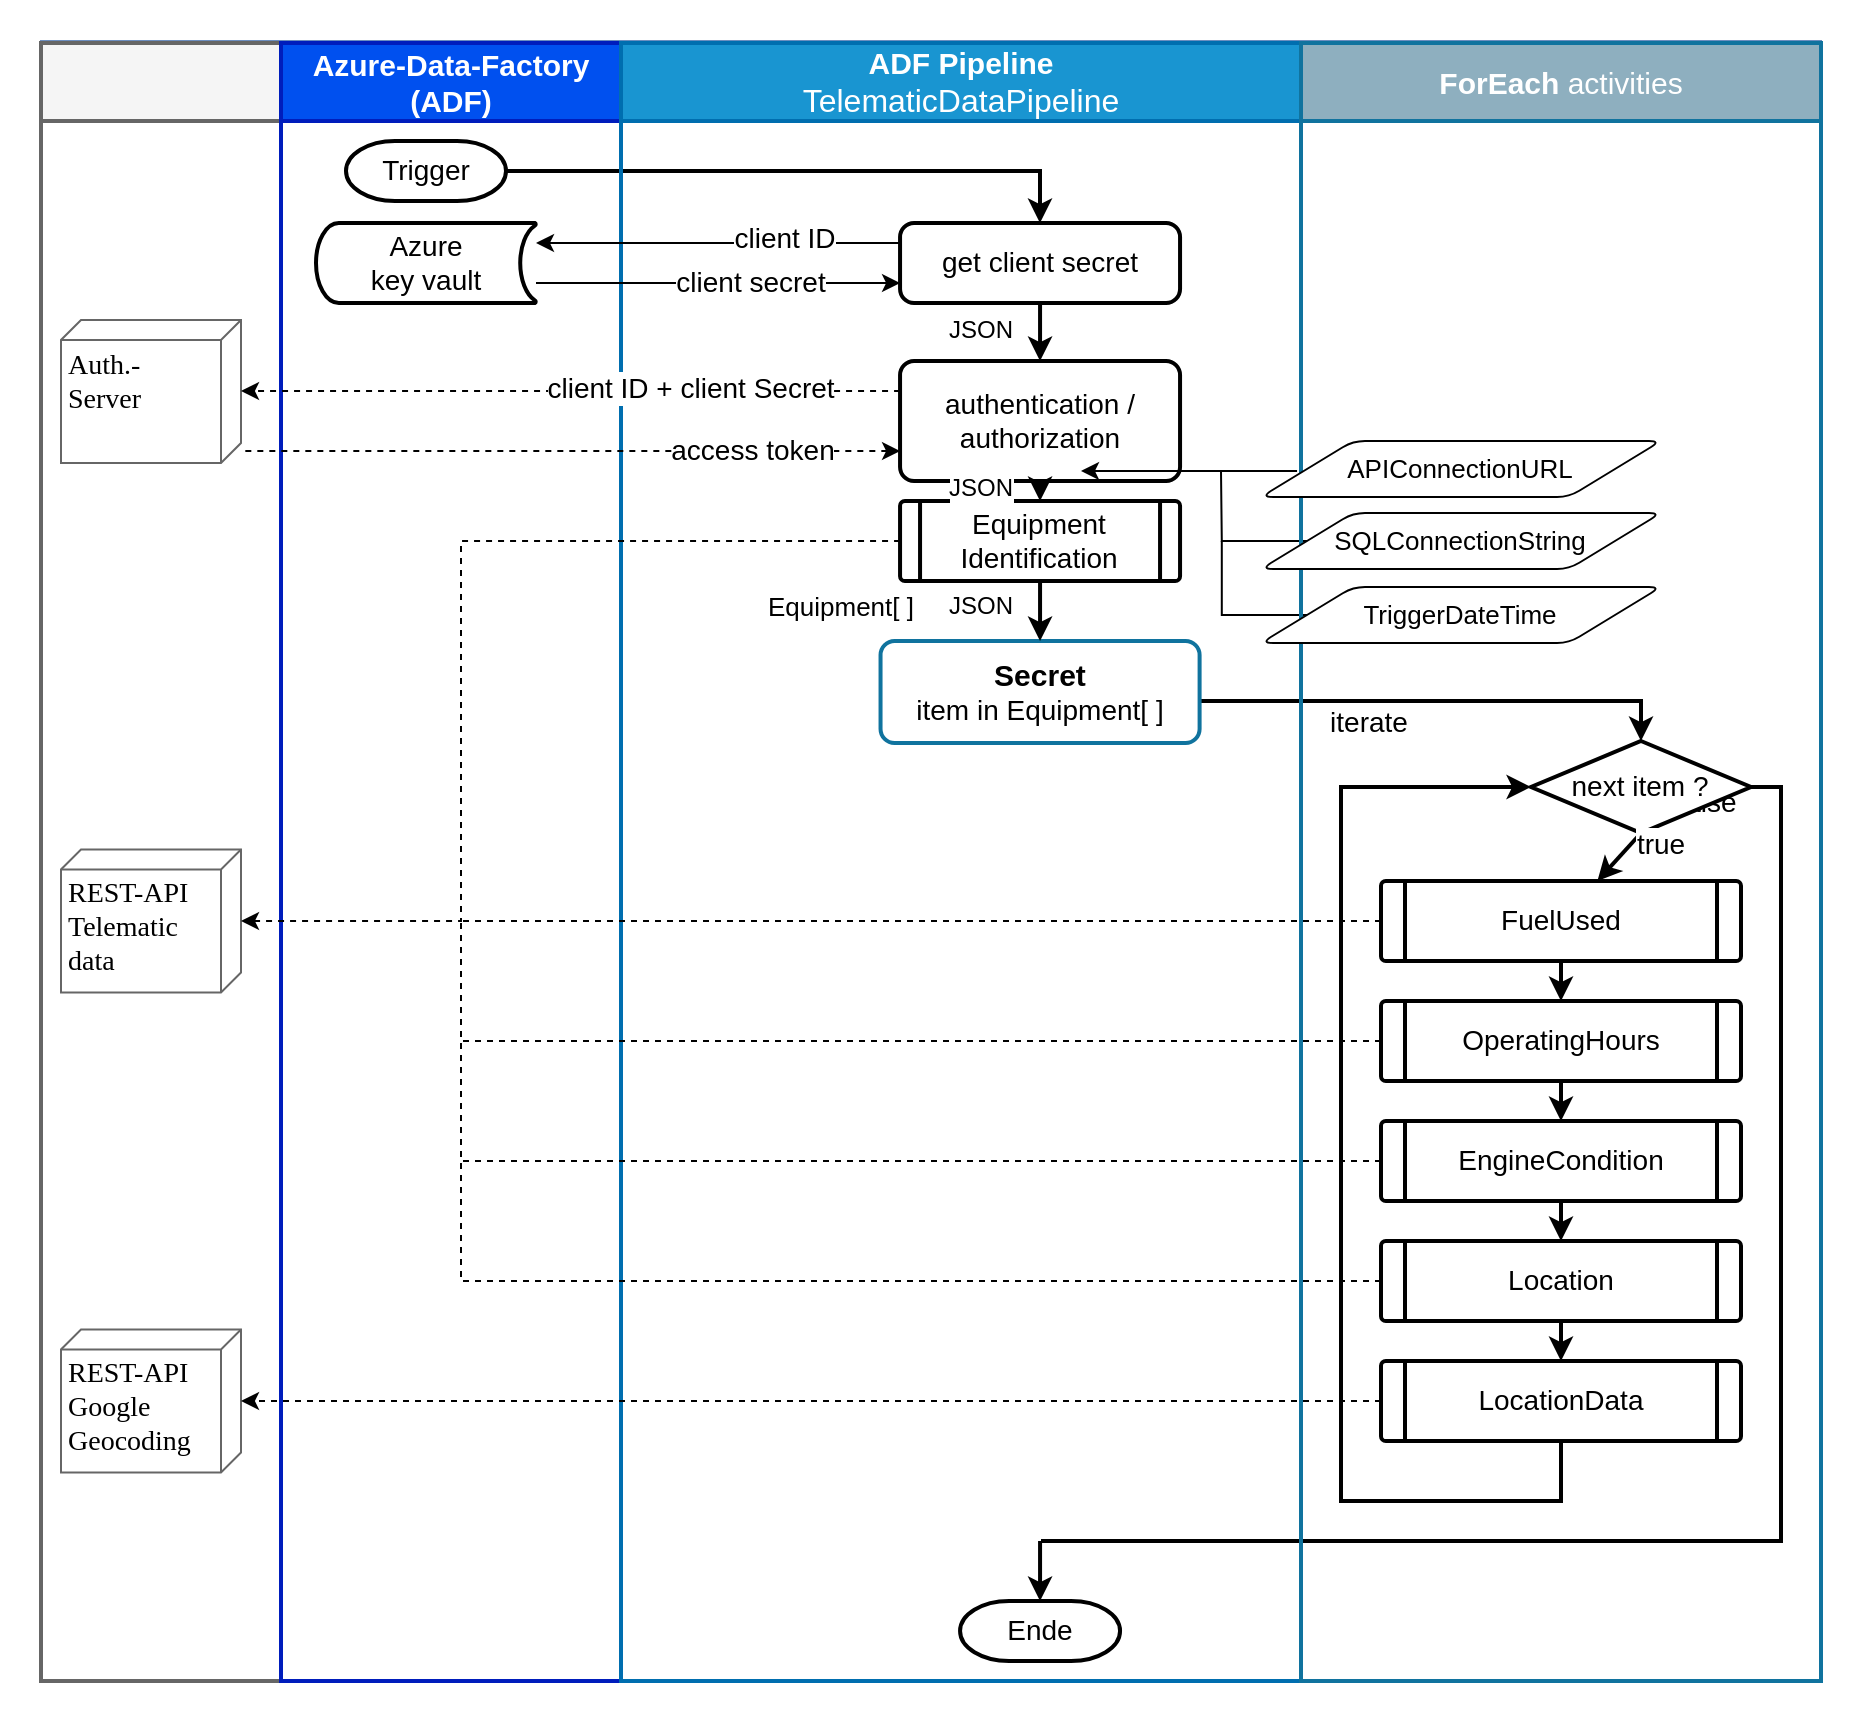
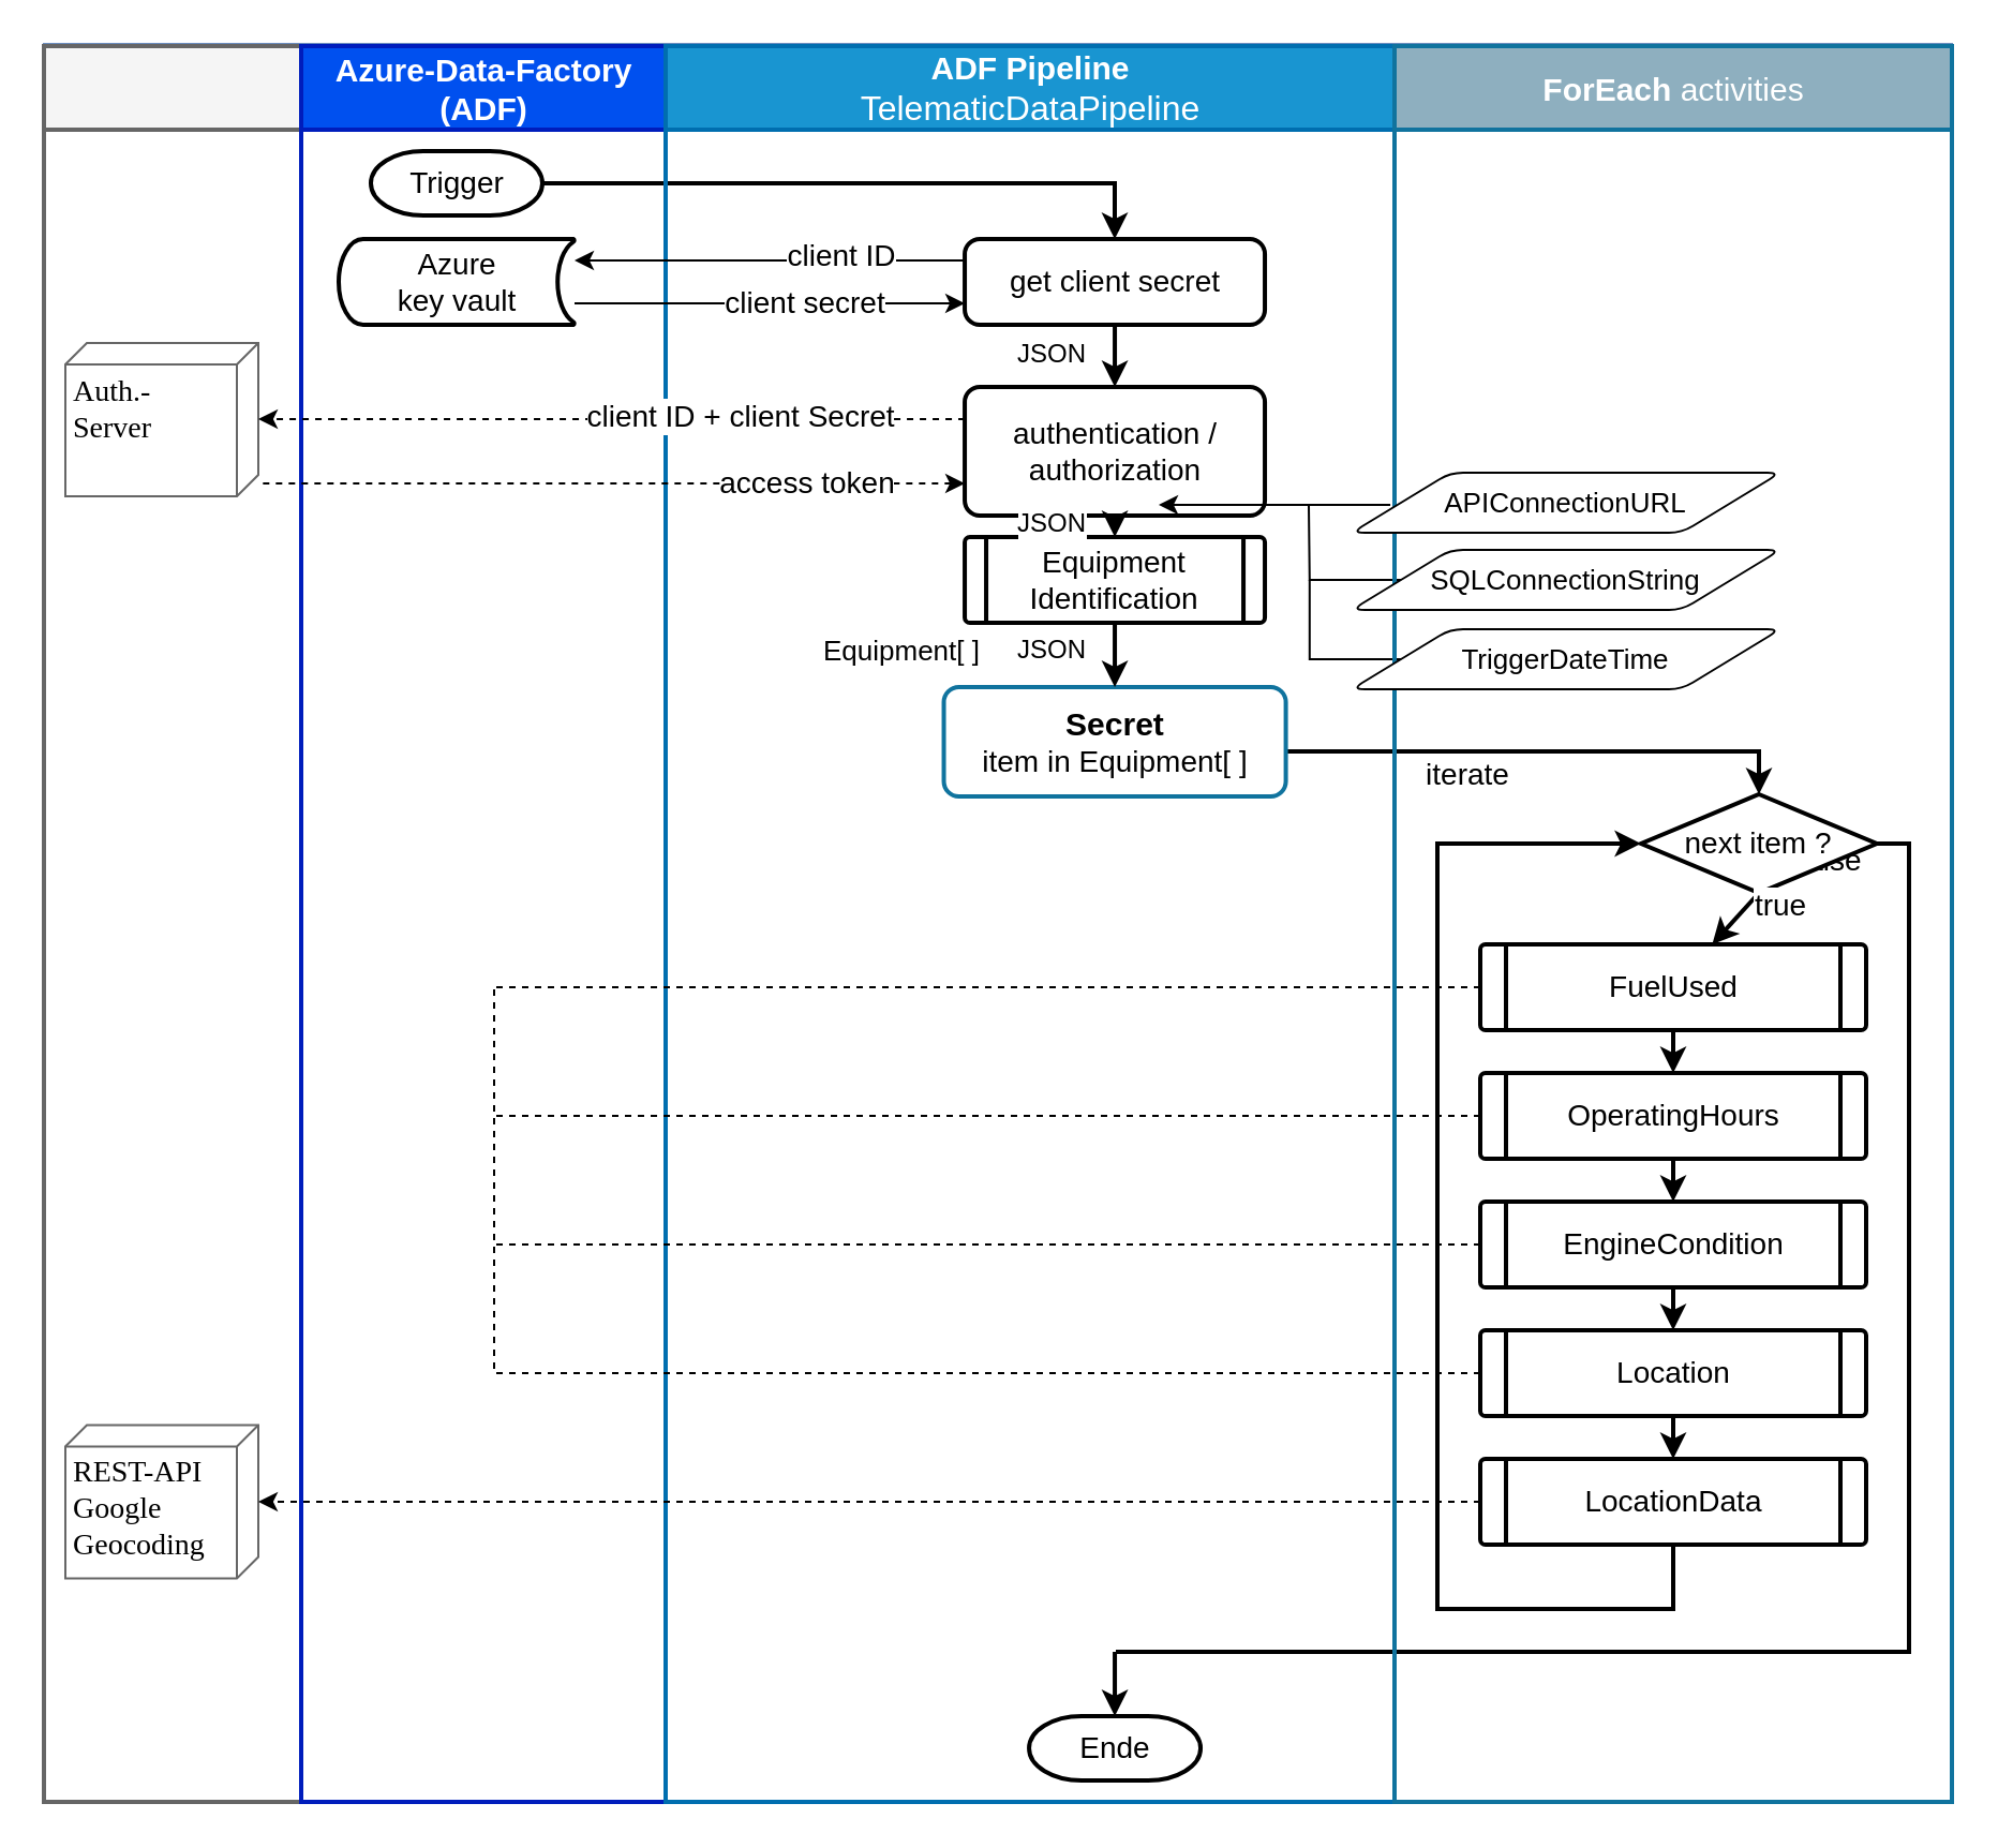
- <mxCell id="59" value="" style="endArrow=classic;html=1;rounded=0;edgeStyle=elbowEdgeStyle;dashed=1;" parent="2" source="17" target="5" edge="1"><mxGeometry width="50" height="50" relative="1" as="geometry"><mxPoint x="182.5" y="410" as="sourcePoint" /><mxPoint x="232.5" y="360" as="targetPoint" /><Array as="points"><mxPoint x="210" y="380" /></Array></mxGeometry></mxCell>
- <mxCell id="5" value="&lt;font style=&quot;font-size: 14px;&quot;&gt;REST-API&lt;/font&gt;&lt;br style=&quot;font-size: 14px;&quot;&gt;&lt;font style=&quot;font-size: 14px;&quot;&gt;Telematic&lt;br style=&quot;font-size: 14px;&quot;&gt;data&lt;/font&gt;" style="verticalAlign=top;align=left;spacingTop=8;spacingLeft=2;spacingRight=12;shape=cube;size=10;direction=south;fontStyle=0;html=1;rounded=0;shadow=0;comic=0;labelBackgroundColor=none;strokeWidth=1;fontFamily=Verdana;fontSize=14;strokeColor=#666666;" parent="3" vertex="1"><mxGeometry x="10" y="403.25" width="90" height="71.5" as="geometry" /></mxCell>
